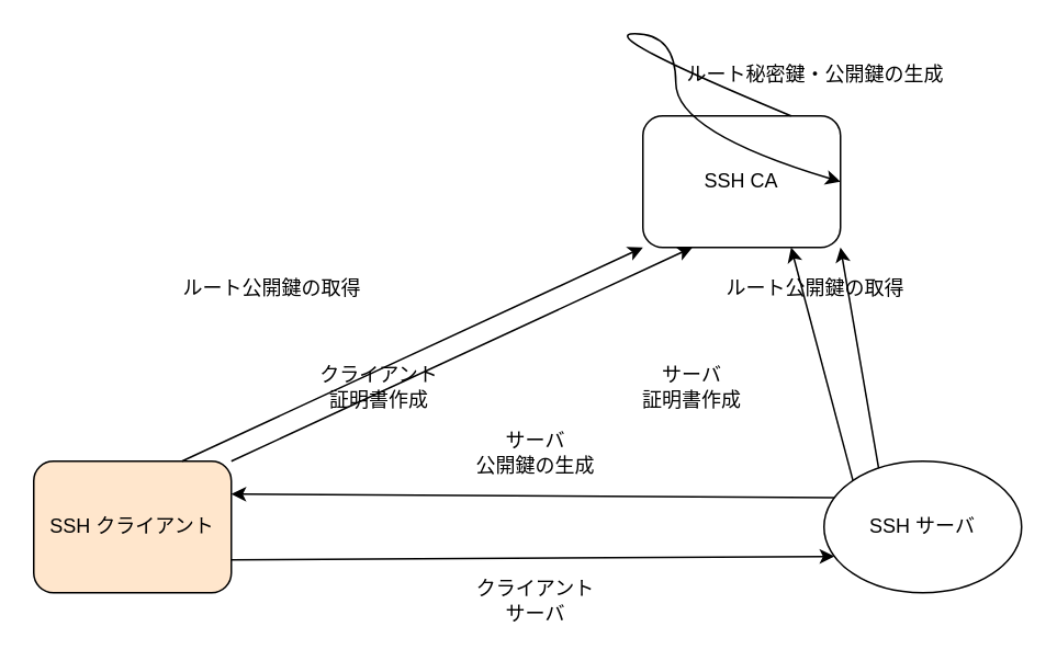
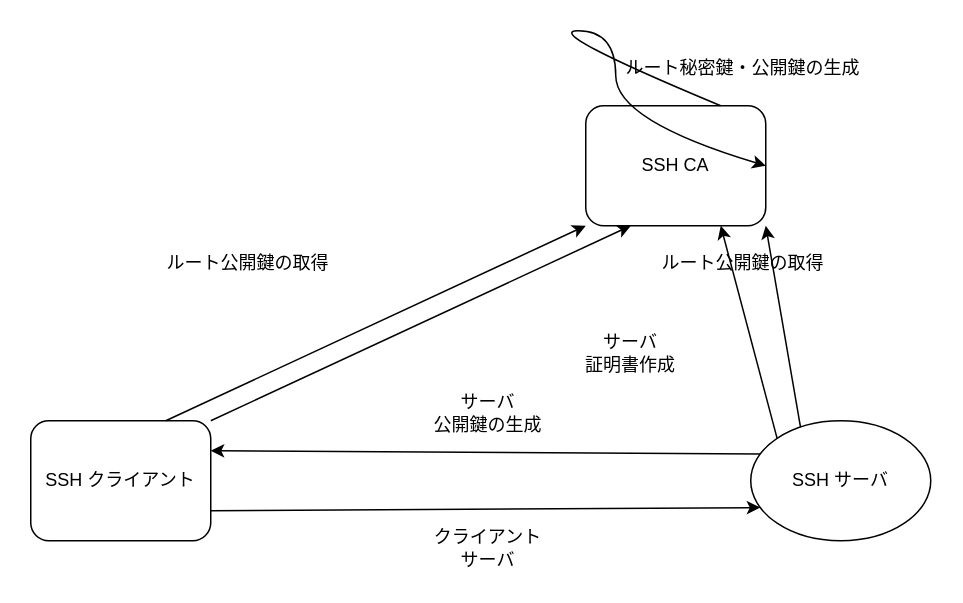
- <mxCell id="9" value="クライアント&lt;br&gt;証明書作成" style="text;html=1;strokeColor=none;fillColor=none;align=center;verticalAlign=middle;whiteSpace=wrap;rounded=0;" vertex="1" parent="1"><mxGeometry x="180" y="220" width="100" height="30" as="geometry" /></mxCell>
- <mxCell id="3" value="SSH クライアント" style="rounded=1;whiteSpace=wrap;html=1;fillColor=#ffe6cc;" vertex="1" parent="1"><mxGeometry x="20" y="280" width="120" height="80" as="geometry" /></mxCell>
+ <mxCell id="3" value="SSH クライアント" style="rounded=1;whiteSpace=wrap;html=1;" vertex="1" parent="1"><mxGeometry x="20" y="280" width="120" height="80" as="geometry" /></mxCell>
